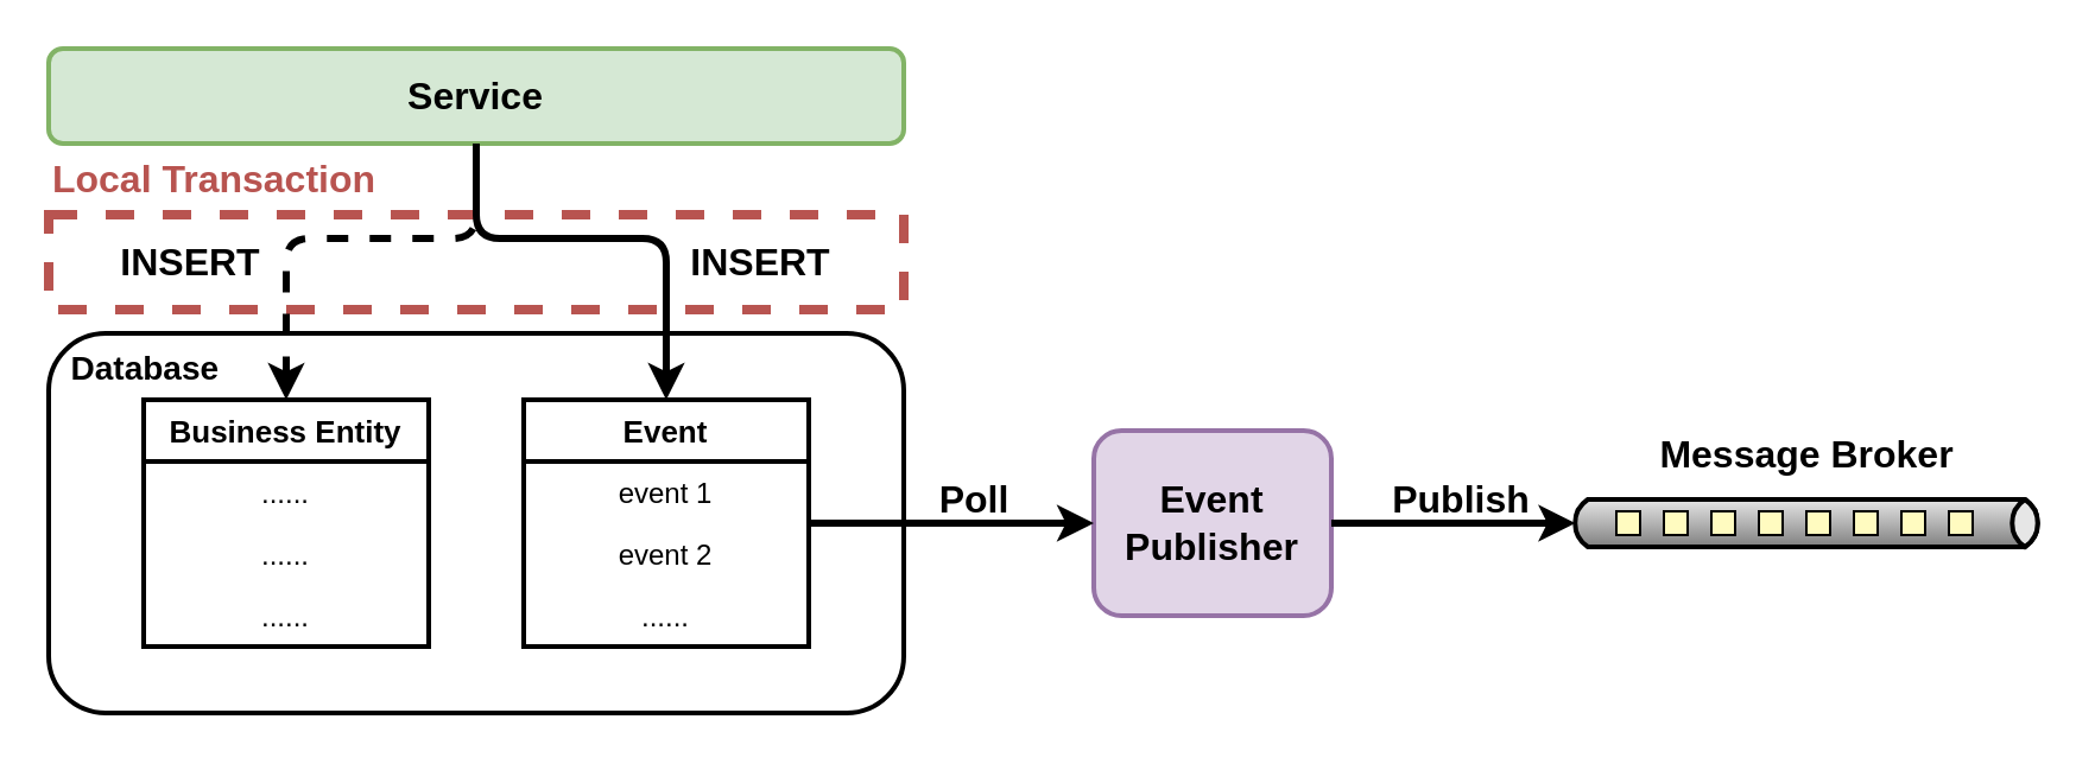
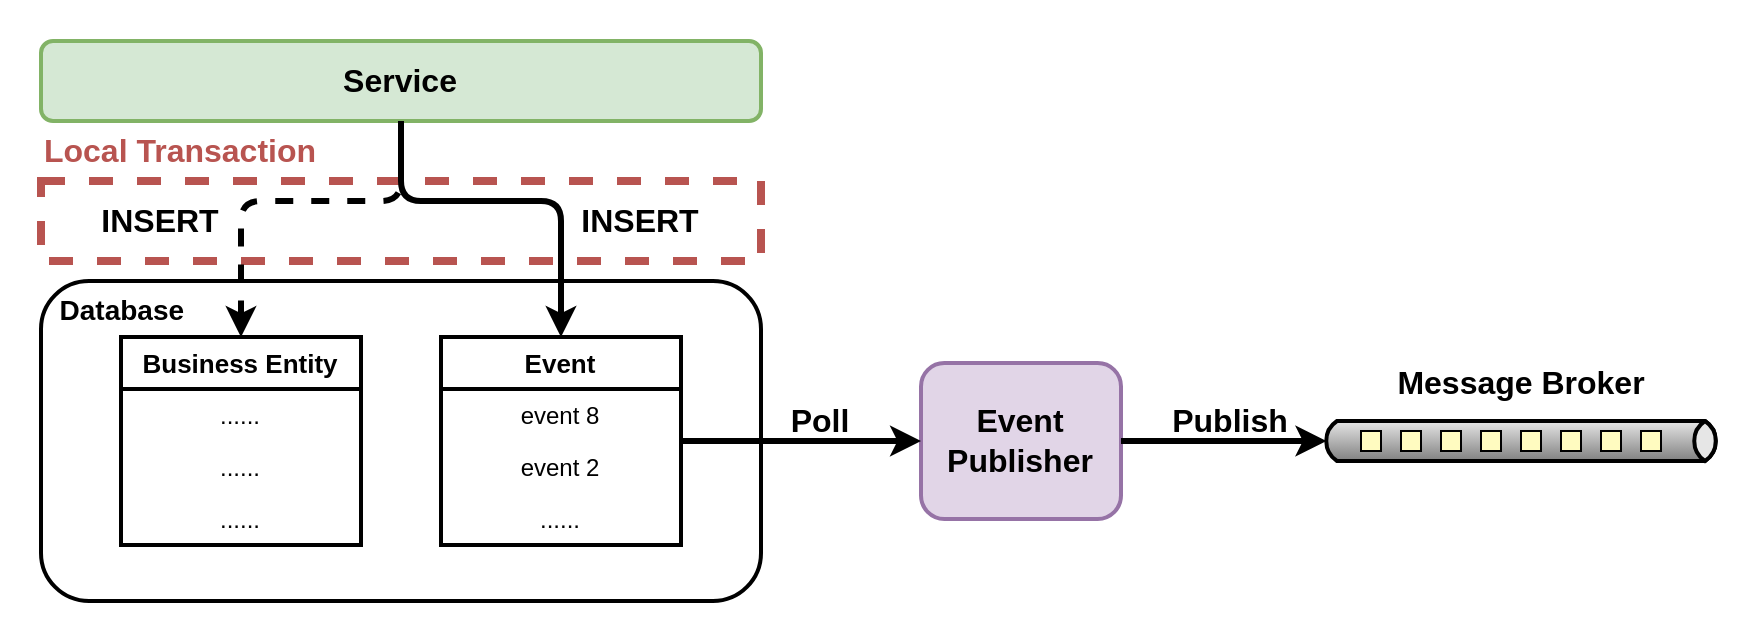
- <mxCell id="9" value="event 1" style="text;strokeColor=none;fillColor=none;align=center;verticalAlign=top;spacingLeft=4;spacingRight=4;overflow=hidden;rotatable=0;points=[[0,0.5],[1,0.5]];portConstraint=eastwest;" vertex="1" parent="8"><mxGeometry y="26" width="120" height="26" as="geometry" /></mxCell>
+ <mxCell id="9" value="event 8" style="text;strokeColor=none;fillColor=none;align=center;verticalAlign=top;spacingLeft=4;spacingRight=4;overflow=hidden;rotatable=0;points=[[0,0.5],[1,0.5]];portConstraint=eastwest;" vertex="1" parent="8"><mxGeometry y="26" width="120" height="26" as="geometry" /></mxCell>
